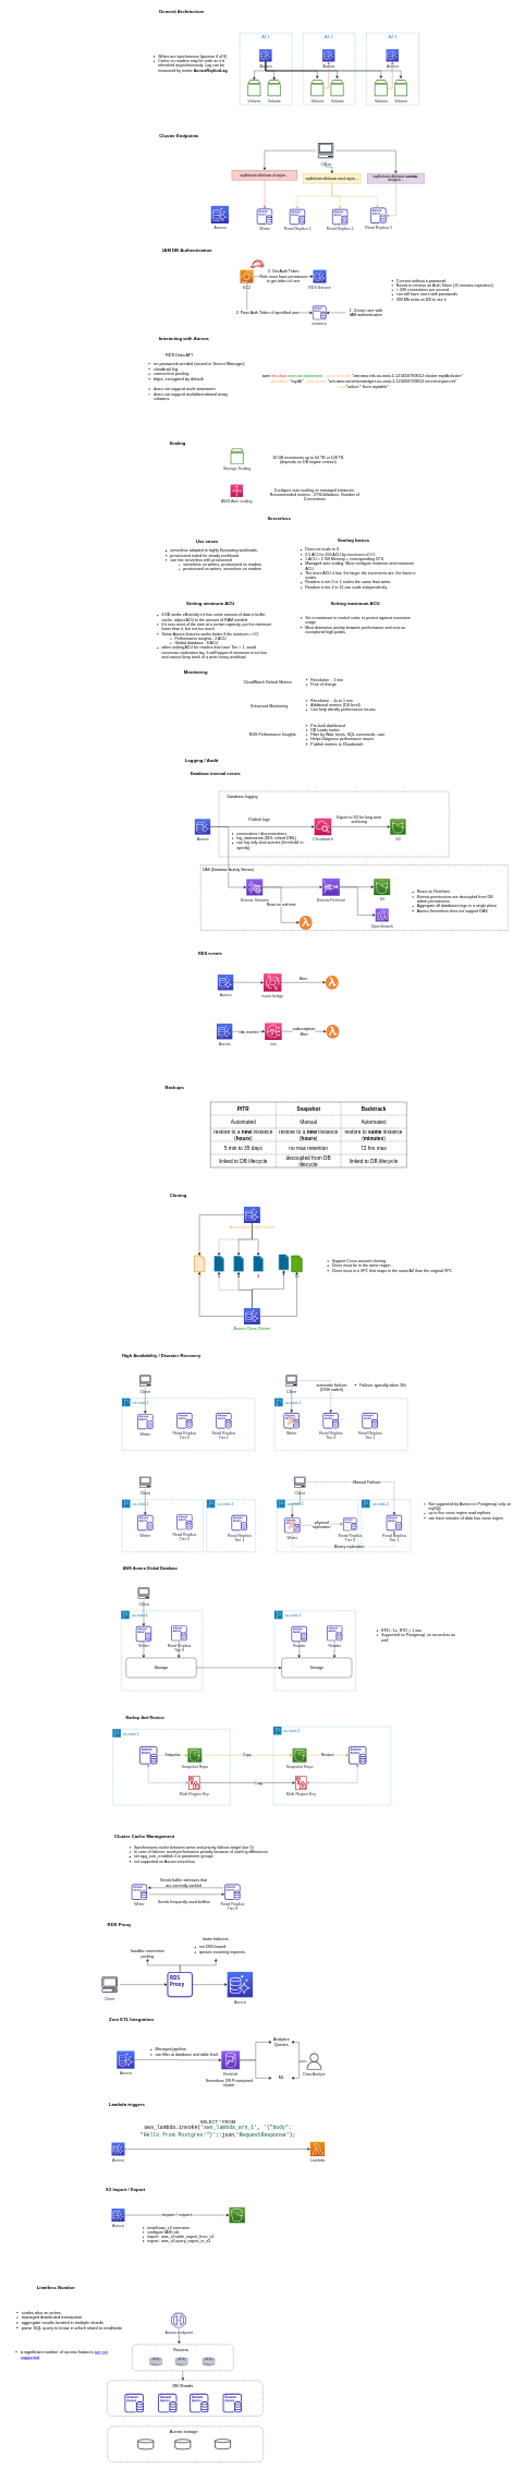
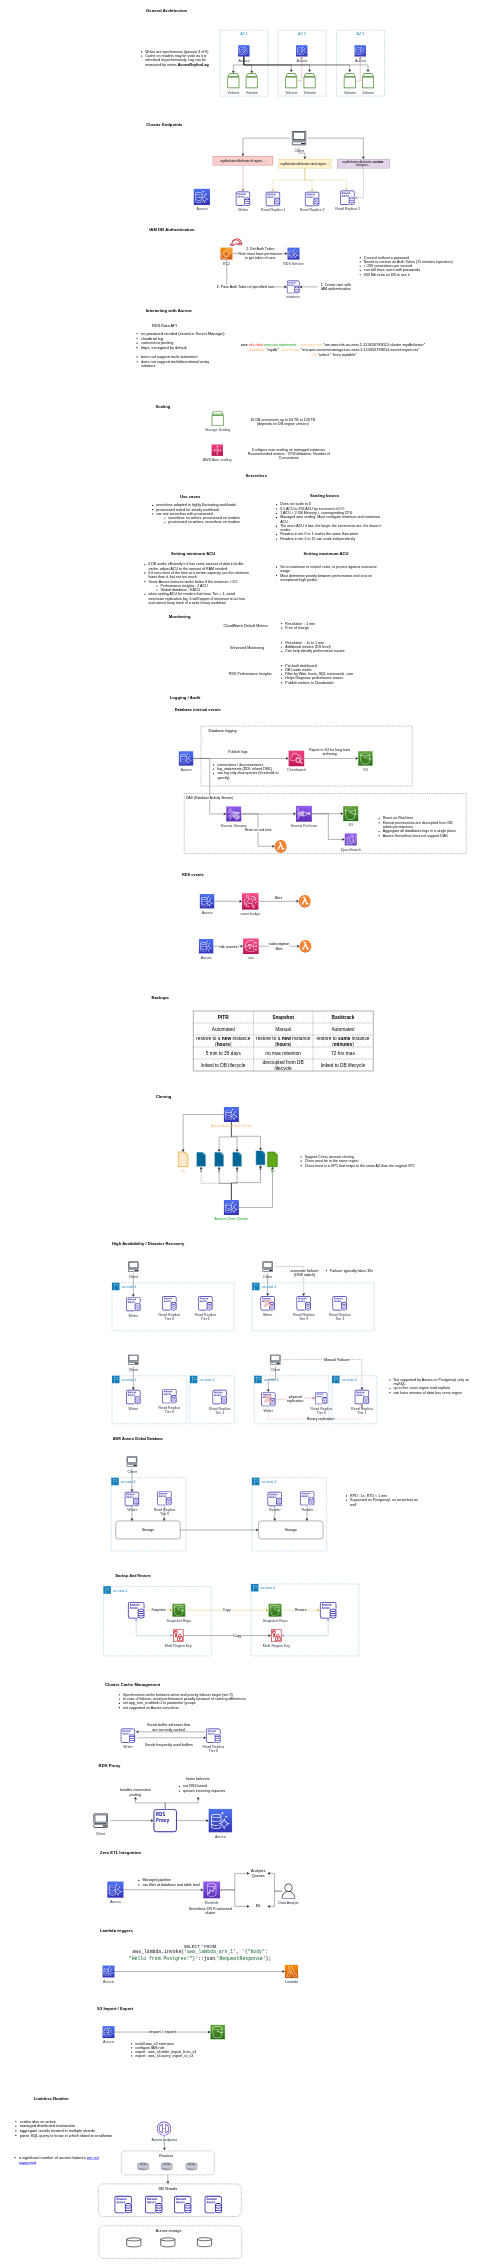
+ <mxCell id="61" style="edgeStyle=orthogonalEdgeStyle;rounded=0;orthogonalLoop=1;jettySize=auto;html=1;entryX=0.5;entryY=0;entryDx=0;entryDy=0;entryPerimeter=0;fontColor=#009900;exitX=0.5;exitY=1;exitDx=0;exitDy=0;exitPerimeter=0;" parent="1" source="63" target="73" edge="1"><mxGeometry relative="1" as="geometry" /></mxCell>
- <mxCell id="62" style="edgeStyle=orthogonalEdgeStyle;rounded=0;orthogonalLoop=1;jettySize=auto;html=1;entryX=0.5;entryY=0;entryDx=0;entryDy=0;entryPerimeter=0;fontColor=#FFB366;dashed=1;exitX=0.5;exitY=1;exitDx=0;exitDy=0;exitPerimeter=0;" parent="1" source="63" target="70" edge="1"><mxGeometry relative="1" as="geometry" /></mxCell>
- <mxCell id="65" style="edgeStyle=orthogonalEdgeStyle;rounded=0;orthogonalLoop=1;jettySize=auto;html=1;fontColor=#009900;" parent="1" source="69" target="75" edge="1"><mxGeometry relative="1" as="geometry" /></mxCell>
+ <mxCell id="65" style="edgeStyle=orthogonalEdgeStyle;rounded=0;orthogonalLoop=1;jettySize=auto;html=1;fontColor=#009900;" parent="1" source="69" target="72" edge="1"><mxGeometry relative="1" as="geometry" /></mxCell>
